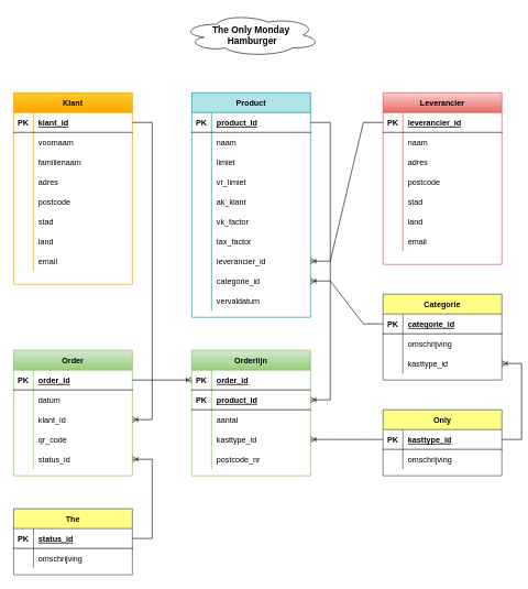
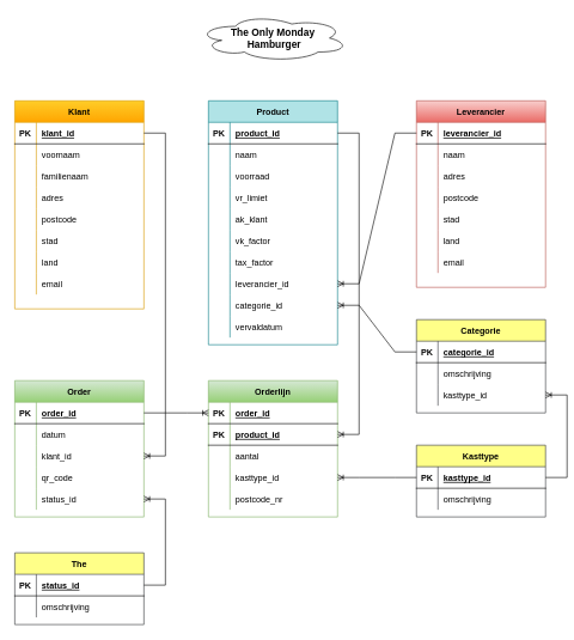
- <mxCell id="12" value="limiet" style="shape=partialRectangle;connectable=0;fillColor=none;top=0;left=0;bottom=0;right=0;align=left;spacingLeft=6;overflow=hidden;" vertex="1" parent="10"><mxGeometry x="30" width="150" height="30" as="geometry"><mxRectangle width="150" height="30" as="alternateBounds" /></mxGeometry></mxCell>
+ <mxCell id="12" value="voorraad" style="shape=partialRectangle;connectable=0;fillColor=none;top=0;left=0;bottom=0;right=0;align=left;spacingLeft=6;overflow=hidden;" vertex="1" parent="10"><mxGeometry x="30" width="150" height="30" as="geometry"><mxRectangle width="150" height="30" as="alternateBounds" /></mxGeometry></mxCell>
- <mxCell id="130" value="Only" style="shape=table;startSize=30;container=1;collapsible=1;childLayout=tableLayout;fixedRows=1;rowLines=0;fontStyle=1;align=center;resizeLast=1;fillColor=#ffff88;strokeColor=#36393d;" vertex="1" parent="1"><mxGeometry x="580" y="620" width="180" height="100" as="geometry" /></mxCell>
+ <mxCell id="130" value="Kasttype" style="shape=table;startSize=30;container=1;collapsible=1;childLayout=tableLayout;fixedRows=1;rowLines=0;fontStyle=1;align=center;resizeLast=1;fillColor=#ffff88;strokeColor=#36393d;" vertex="1" parent="1"><mxGeometry x="580" y="620" width="180" height="100" as="geometry" /></mxCell>
